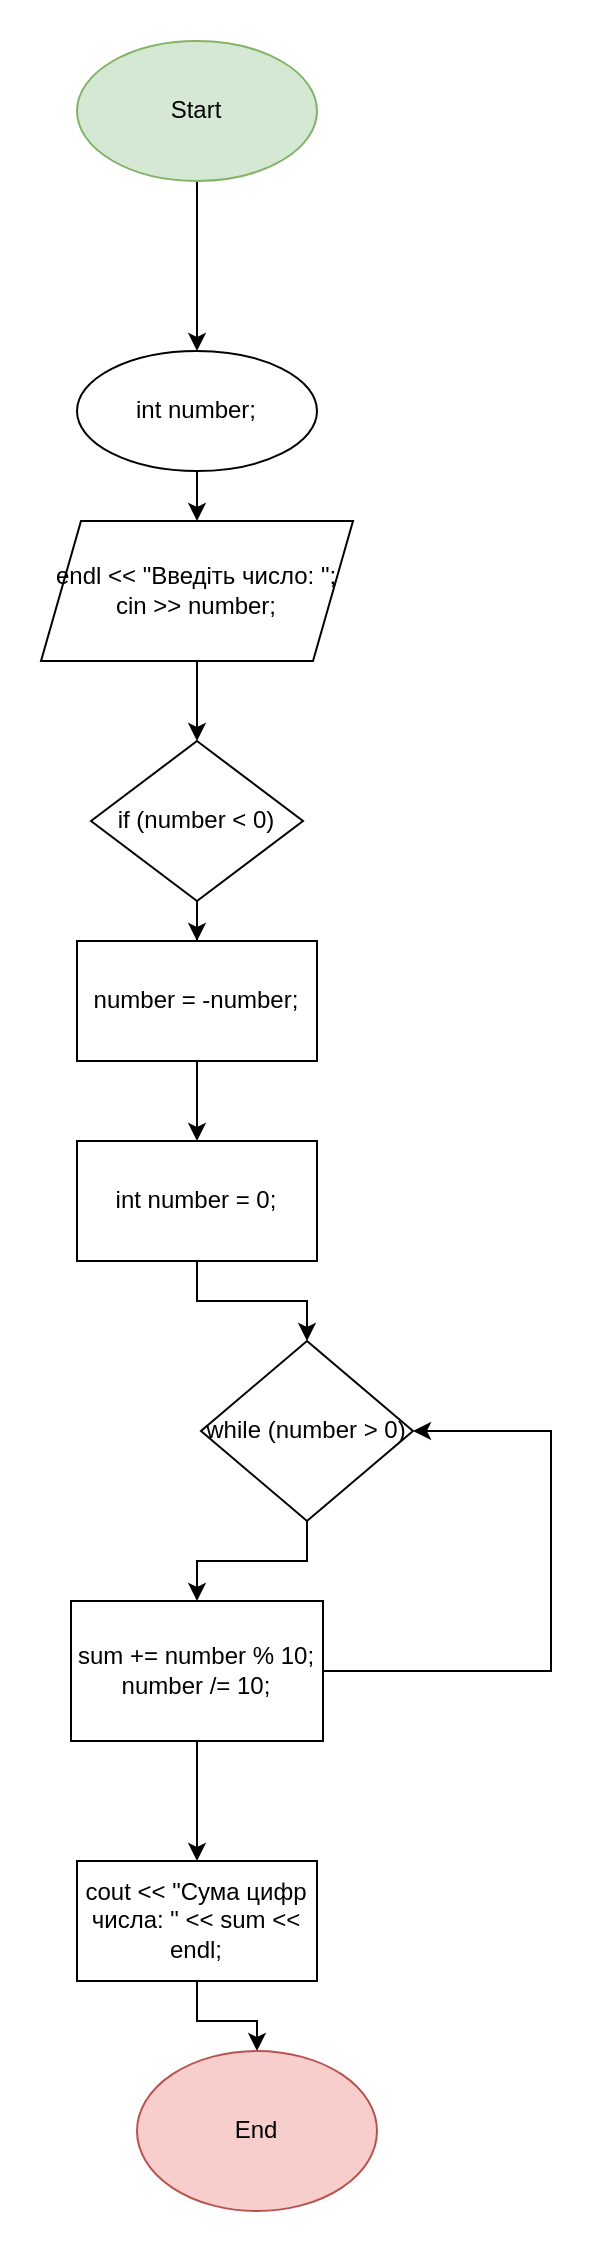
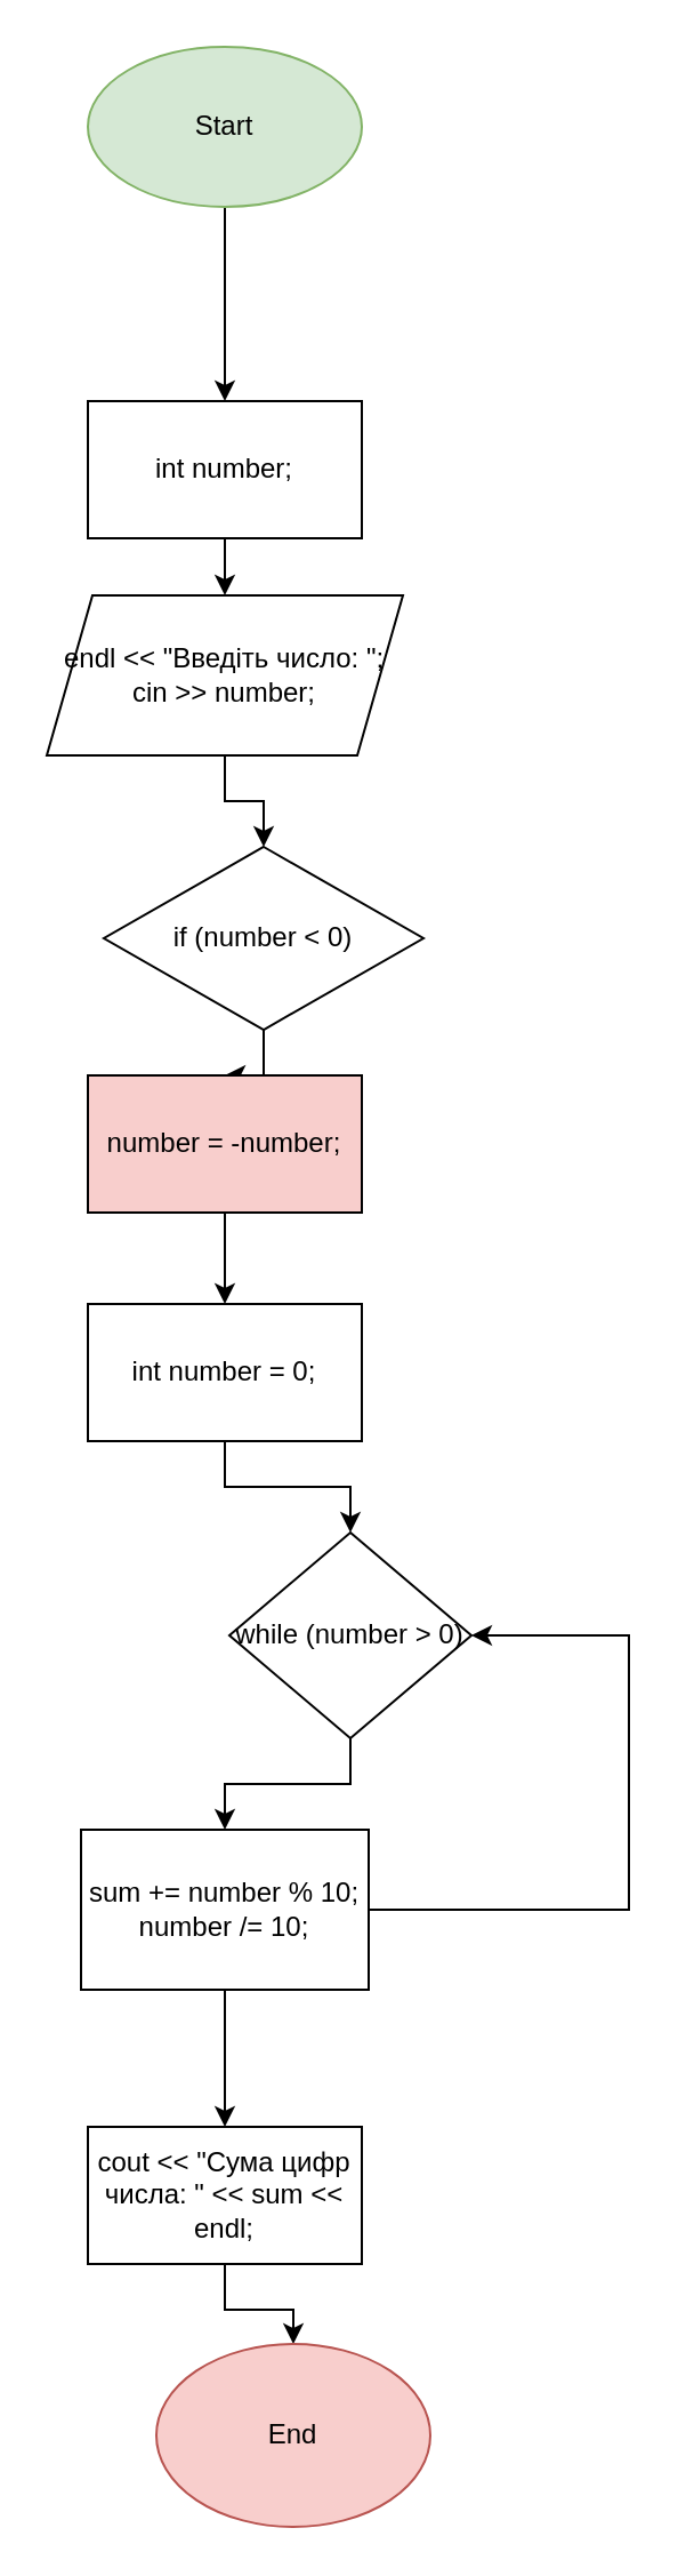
- <mxCell id="5" value="int number;" style="ellipse;whiteSpace=wrap;html=1;" vertex="1" parent="1"><mxGeometry x="38" y="175" width="120" height="60" as="geometry" /></mxCell>
+ <mxCell id="5" value="int number;" style="whiteSpace=wrap;html=1;" vertex="1" parent="1"><mxGeometry x="38" y="175" width="120" height="60" as="geometry" /></mxCell>
- <mxCell id="9" value="if (number &lt; 0)" style="rhombus;whiteSpace=wrap;html=1;" vertex="1" parent="1"><mxGeometry x="45" y="370" width="106" height="80" as="geometry" /></mxCell>
+ <mxCell id="9" value="if (number &lt; 0)" style="rhombus;whiteSpace=wrap;html=1;" vertex="1" parent="1"><mxGeometry x="45" y="370" width="140" height="80" as="geometry" /></mxCell>
- <mxCell id="11" value="number = -number;" style="rounded=0;whiteSpace=wrap;html=1;" vertex="1" parent="1"><mxGeometry x="38" y="470" width="120" height="60" as="geometry" /></mxCell>
+ <mxCell id="11" value="number = -number;" style="rounded=0;whiteSpace=wrap;html=1;fillColor=#f8cecc;" vertex="1" parent="1"><mxGeometry x="38" y="470" width="120" height="60" as="geometry" /></mxCell>
